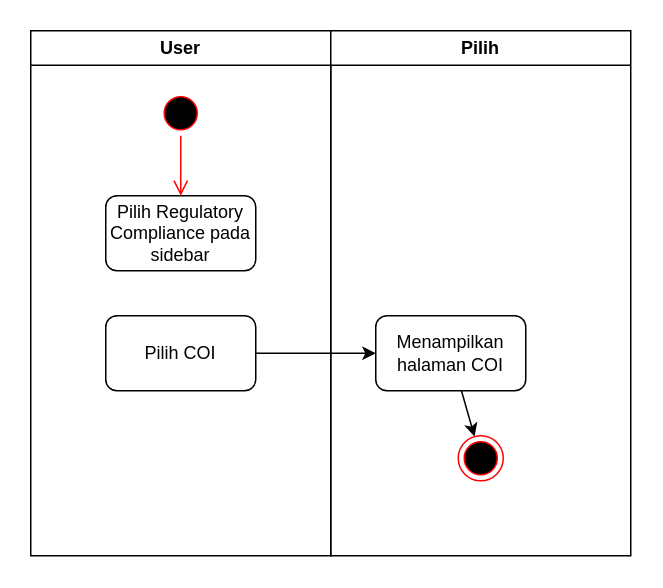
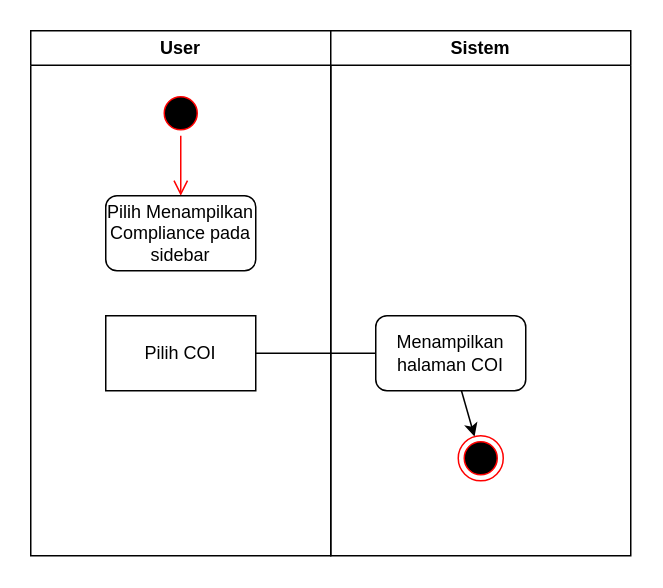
- <mxCell id="7" value="Pilih" style="swimlane;whiteSpace=wrap;html=1;" parent="1" vertex="1"><mxGeometry x="220" y="20" width="200" height="350" as="geometry" /></mxCell>
+ <mxCell id="7" value="Sistem" style="swimlane;whiteSpace=wrap;html=1;" parent="1" vertex="1"><mxGeometry x="220" y="20" width="200" height="350" as="geometry" /></mxCell>
- <mxCell id="5" value="Pilih Regulatory Compliance pada sidebar" style="rounded=1;whiteSpace=wrap;html=1;" parent="2" vertex="1"><mxGeometry x="50" y="110" width="100" height="50" as="geometry" /></mxCell>
+ <mxCell id="5" value="Pilih Menampilkan Compliance pada sidebar" style="rounded=1;whiteSpace=wrap;html=1;" parent="2" vertex="1"><mxGeometry x="50" y="110" width="100" height="50" as="geometry" /></mxCell>
- <mxCell id="6" value="Pilih COI" style="rounded=1;whiteSpace=wrap;html=1;" parent="2" vertex="1"><mxGeometry x="50" y="190" width="100" height="50" as="geometry" /></mxCell>
+ <mxCell id="6" value="Pilih COI" style="whiteSpace=wrap;html=1;rounded=0;" parent="2" vertex="1"><mxGeometry x="50" y="190" width="100" height="50" as="geometry" /></mxCell>
- <mxCell id="11" value="" style="edgeStyle=none;html=1;" edge="1" parent="1" source="6" target="9"><mxGeometry relative="1" as="geometry" /></mxCell>
+ <mxCell id="11" value="" style="edgeStyle=none;html=1;endArrow=none;" edge="1" parent="1" source="6" target="9"><mxGeometry relative="1" as="geometry" /></mxCell>
